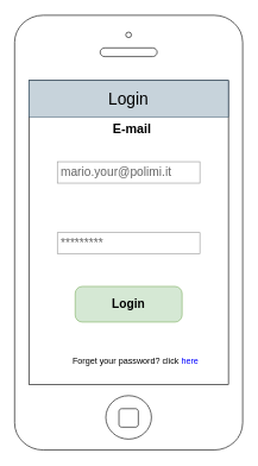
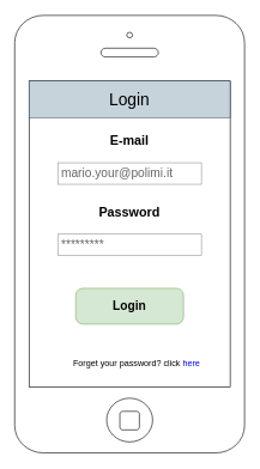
- <mxCell id="4" value="&lt;b&gt;&lt;font style=&quot;font-size: 18px&quot;&gt;E-mail&lt;/font&gt;&lt;/b&gt;" style="text;html=1;strokeColor=none;fillColor=none;align=center;verticalAlign=middle;whiteSpace=wrap;rounded=0;shadow=0;" vertex="1" parent="1"><mxGeometry x="45" y="171" width="280" height="20" as="geometry" /></mxCell>
+ <mxCell id="4" value="&lt;b&gt;&lt;font style=&quot;font-size: 18px&quot;&gt;E-mail&lt;/font&gt;&lt;/b&gt;" style="text;html=1;strokeColor=none;fillColor=none;align=center;verticalAlign=middle;whiteSpace=wrap;rounded=0;shadow=0;" vertex="1" parent="1"><mxGeometry x="40" y="186" width="280" height="20" as="geometry" /></mxCell>
+ <mxCell id="6" value="&lt;b&gt;&lt;font style=&quot;font-size: 18px&quot;&gt;Password&lt;/font&gt;&lt;/b&gt;" style="text;html=1;strokeColor=none;fillColor=none;align=center;verticalAlign=middle;whiteSpace=wrap;rounded=0;shadow=0;" vertex="1" parent="1"><mxGeometry x="40" y="286" width="280" height="20" as="geometry" /></mxCell>
